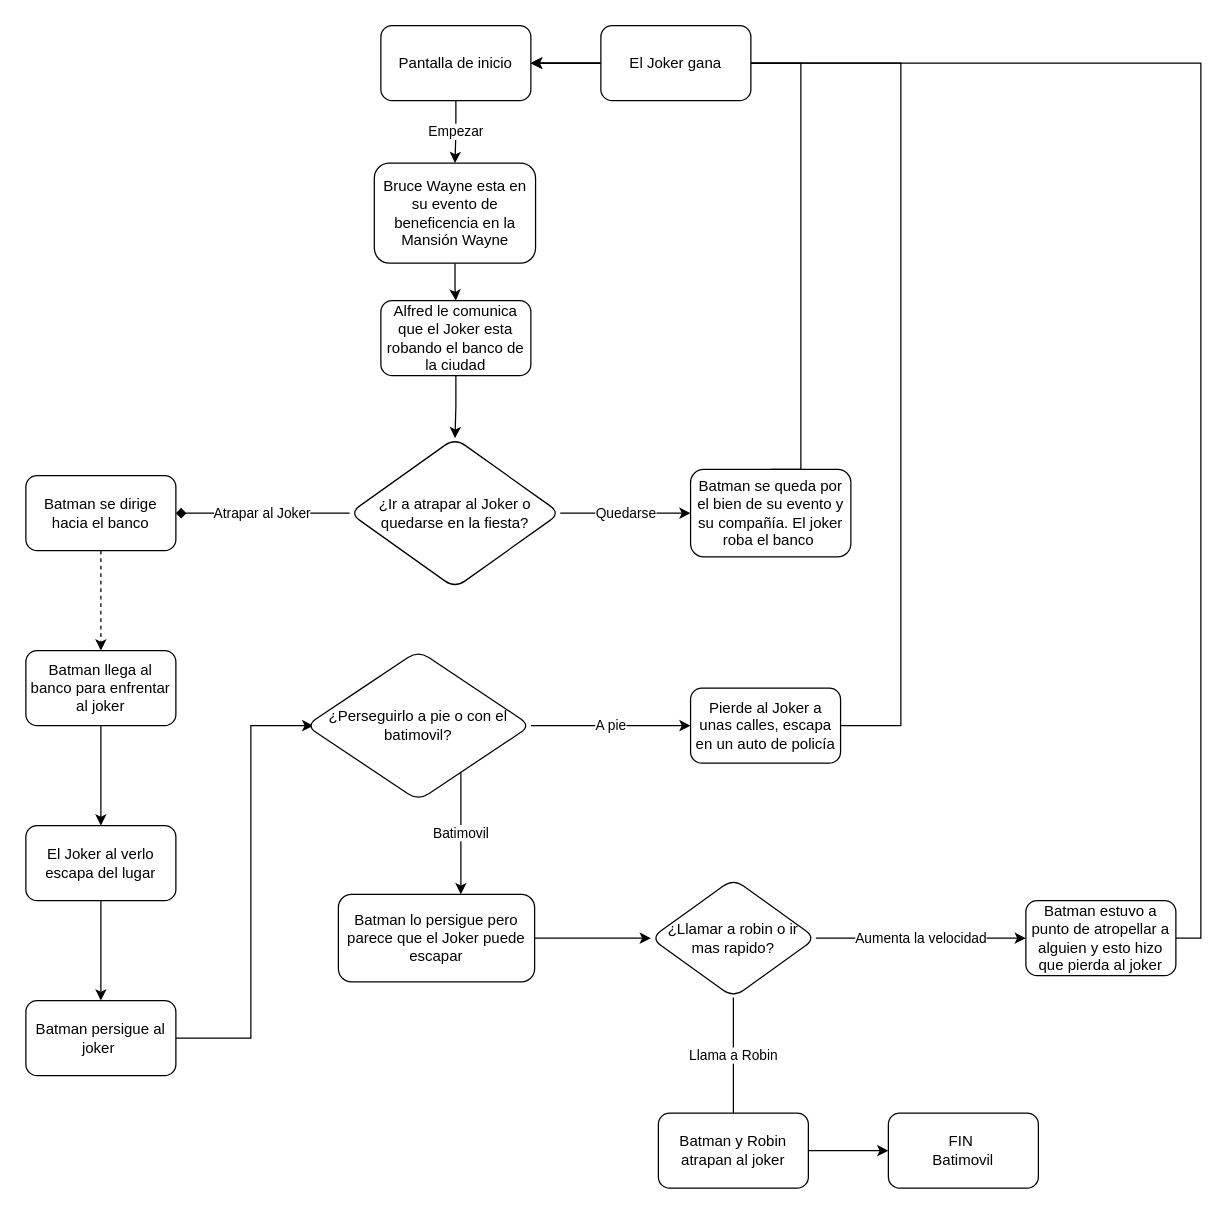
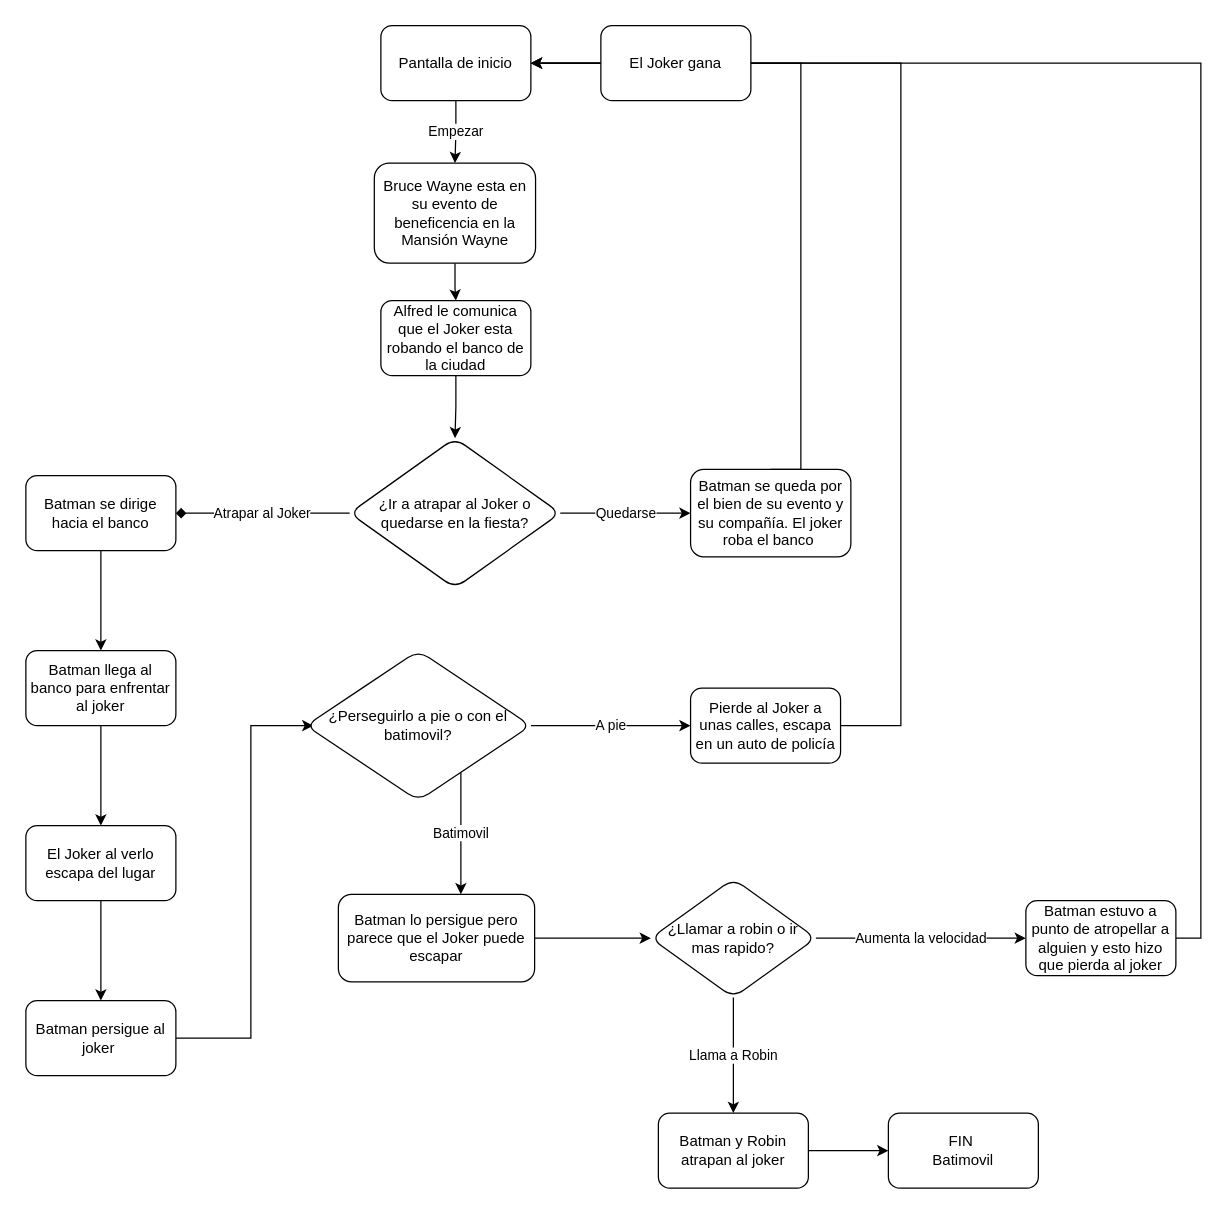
- <mxCell id="13" value="" style="edgeStyle=orthogonalEdgeStyle;rounded=0;orthogonalLoop=1;jettySize=auto;html=1;dashed=1;" edge="1" parent="1" source="14" target="16"><mxGeometry relative="1" as="geometry" /></mxCell>
+ <mxCell id="13" value="" style="edgeStyle=orthogonalEdgeStyle;rounded=0;orthogonalLoop=1;jettySize=auto;html=1;" edge="1" parent="1" source="14" target="16"><mxGeometry relative="1" as="geometry" /></mxCell>
- <mxCell id="28" value="Llama a Robin" style="edgeStyle=orthogonalEdgeStyle;rounded=0;orthogonalLoop=1;jettySize=auto;html=1;endArrow=none;" edge="1" parent="1" source="30" target="32"><mxGeometry relative="1" as="geometry" /></mxCell>
+ <mxCell id="28" value="Llama a Robin" style="edgeStyle=orthogonalEdgeStyle;rounded=0;orthogonalLoop=1;jettySize=auto;html=1;" edge="1" parent="1" source="30" target="32"><mxGeometry relative="1" as="geometry" /></mxCell>
